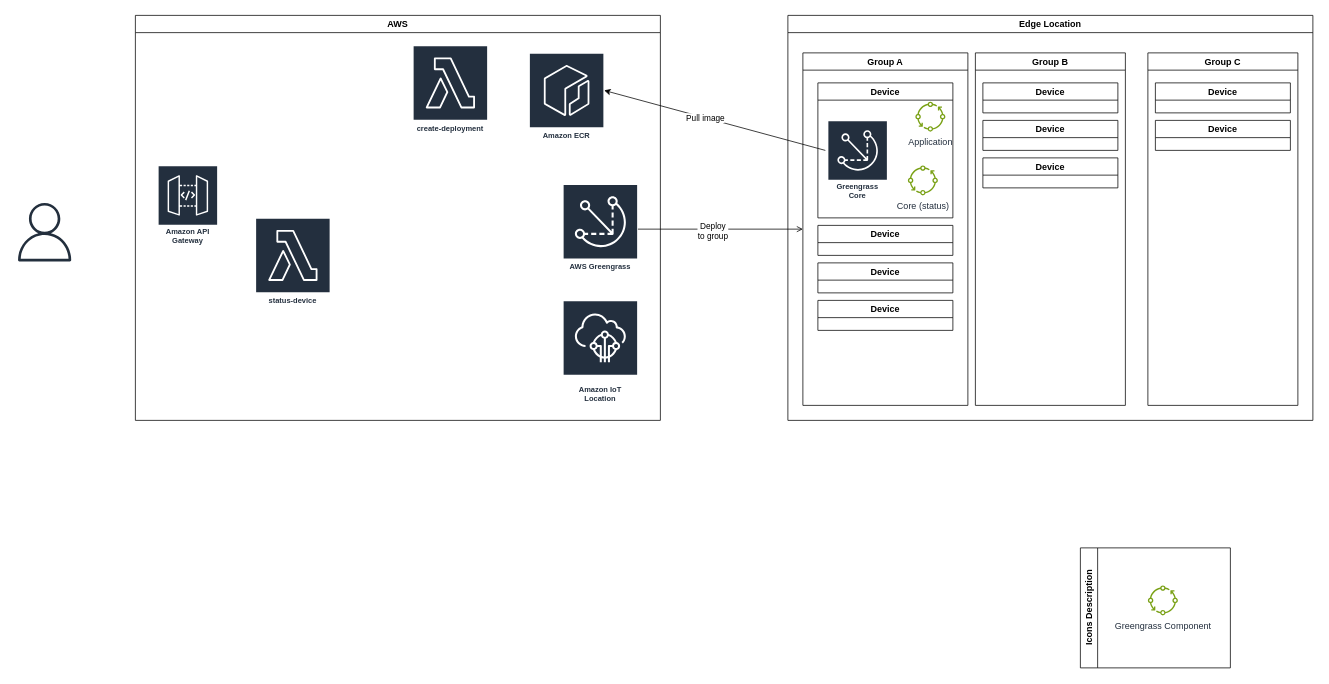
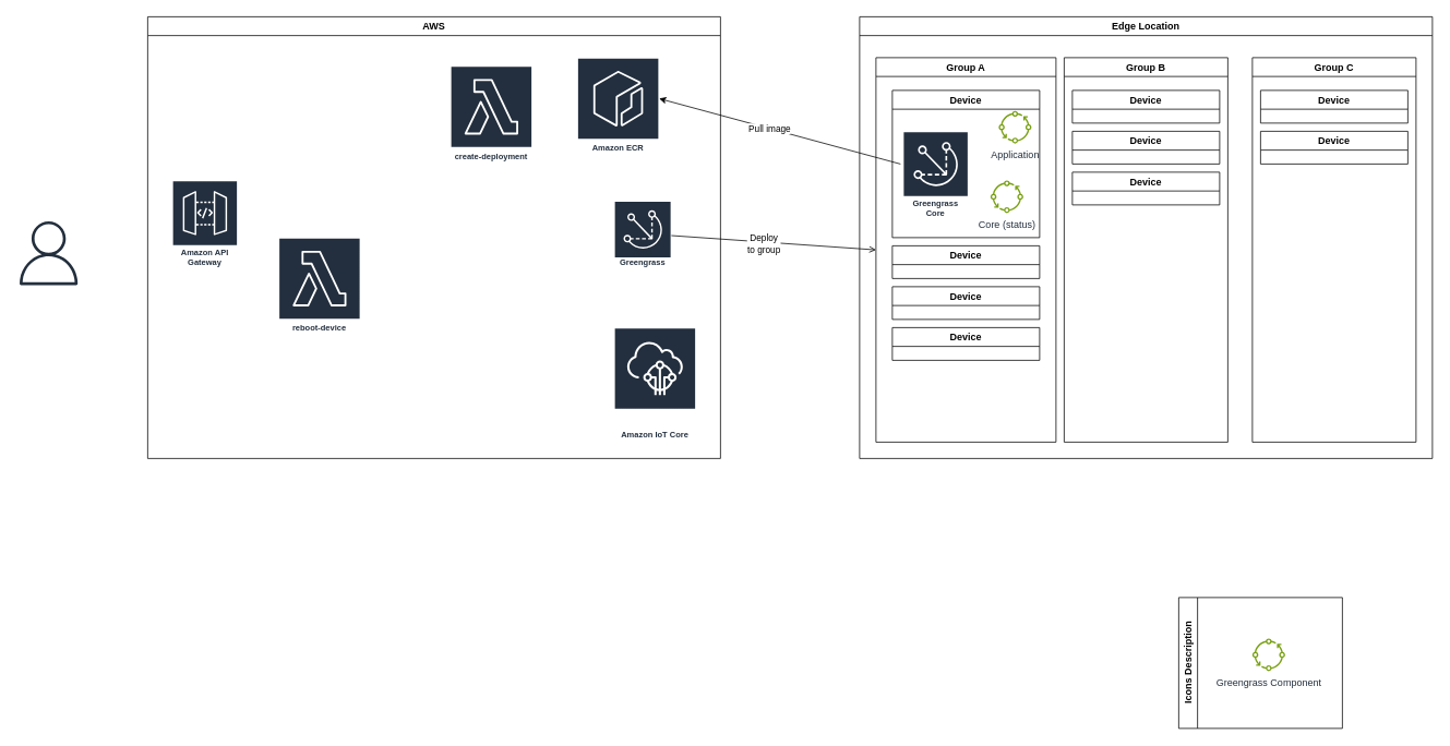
- <mxCell id="6" value="&lt;div&gt;create-deployment&lt;/div&gt;" style="sketch=0;outlineConnect=0;fontColor=#232F3E;gradientColor=none;strokeColor=#ffffff;fillColor=#232F3E;dashed=0;verticalLabelPosition=middle;verticalAlign=bottom;align=center;html=1;whiteSpace=wrap;fontSize=10;fontStyle=1;spacing=3;shape=mxgraph.aws4.productIcon;prIcon=mxgraph.aws4.lambda;" vertex="1" parent="2"><mxGeometry x="370" y="40" width="100" height="120" as="geometry" /></mxCell>
+ <mxCell id="6" value="&lt;div&gt;create-deployment&lt;/div&gt;" style="sketch=0;outlineConnect=0;fontColor=#232F3E;gradientColor=none;strokeColor=#ffffff;fillColor=#232F3E;dashed=0;verticalLabelPosition=middle;verticalAlign=bottom;align=center;html=1;whiteSpace=wrap;fontSize=10;fontStyle=1;spacing=3;shape=mxgraph.aws4.productIcon;prIcon=mxgraph.aws4.lambda;" vertex="1" parent="2"><mxGeometry x="370" y="60" width="100" height="120" as="geometry" /></mxCell>
- <mxCell id="5" value="AWS Greengrass" style="sketch=0;outlineConnect=0;fontColor=#232F3E;gradientColor=none;strokeColor=#ffffff;fillColor=#232F3E;dashed=0;verticalLabelPosition=middle;verticalAlign=bottom;align=center;html=1;whiteSpace=wrap;fontSize=10;fontStyle=1;spacing=3;shape=mxgraph.aws4.productIcon;prIcon=mxgraph.aws4.greengrass;" vertex="1" parent="2"><mxGeometry x="570" y="225" width="100" height="120" as="geometry" /></mxCell>
+ <mxCell id="5" value="AWS Greengrass" style="sketch=0;outlineConnect=0;fontColor=#232F3E;gradientColor=none;strokeColor=#ffffff;fillColor=#232F3E;dashed=0;verticalLabelPosition=middle;verticalAlign=bottom;align=center;html=1;whiteSpace=wrap;fontSize=10;fontStyle=1;spacing=3;shape=mxgraph.aws4.productIcon;prIcon=mxgraph.aws4.greengrass;" vertex="1" parent="2"><mxGeometry x="570" y="225" width="70" height="85" as="geometry" /></mxCell>
- <mxCell id="7" value="status-device" style="sketch=0;outlineConnect=0;fontColor=#232F3E;gradientColor=none;strokeColor=#ffffff;fillColor=#232F3E;dashed=0;verticalLabelPosition=middle;verticalAlign=bottom;align=center;html=1;whiteSpace=wrap;fontSize=10;fontStyle=1;spacing=3;shape=mxgraph.aws4.productIcon;prIcon=mxgraph.aws4.lambda;" vertex="1" parent="2"><mxGeometry x="160" y="270" width="100" height="120" as="geometry" /></mxCell>
+ <mxCell id="7" value="reboot-device" style="sketch=0;outlineConnect=0;fontColor=#232F3E;gradientColor=none;strokeColor=#ffffff;fillColor=#232F3E;dashed=0;verticalLabelPosition=middle;verticalAlign=bottom;align=center;html=1;whiteSpace=wrap;fontSize=10;fontStyle=1;spacing=3;shape=mxgraph.aws4.productIcon;prIcon=mxgraph.aws4.lambda;" vertex="1" parent="2"><mxGeometry x="160" y="270" width="100" height="120" as="geometry" /></mxCell>
- <mxCell id="4" value="Amazon IoT Location" style="sketch=0;outlineConnect=0;fontColor=#232F3E;gradientColor=none;strokeColor=#ffffff;fillColor=#232F3E;dashed=0;verticalLabelPosition=middle;verticalAlign=bottom;align=center;html=1;whiteSpace=wrap;fontSize=10;fontStyle=1;spacing=3;shape=mxgraph.aws4.productIcon;prIcon=mxgraph.aws4.iot_core;" vertex="1" parent="2"><mxGeometry x="570" y="380" width="100" height="140" as="geometry" /></mxCell>
+ <mxCell id="4" value="Amazon IoT Core" style="sketch=0;outlineConnect=0;fontColor=#232F3E;gradientColor=none;strokeColor=#ffffff;fillColor=#232F3E;dashed=0;verticalLabelPosition=middle;verticalAlign=bottom;align=center;html=1;whiteSpace=wrap;fontSize=10;fontStyle=1;spacing=3;shape=mxgraph.aws4.productIcon;prIcon=mxgraph.aws4.iot_core;" vertex="1" parent="2"><mxGeometry x="570" y="380" width="100" height="140" as="geometry" /></mxCell>
